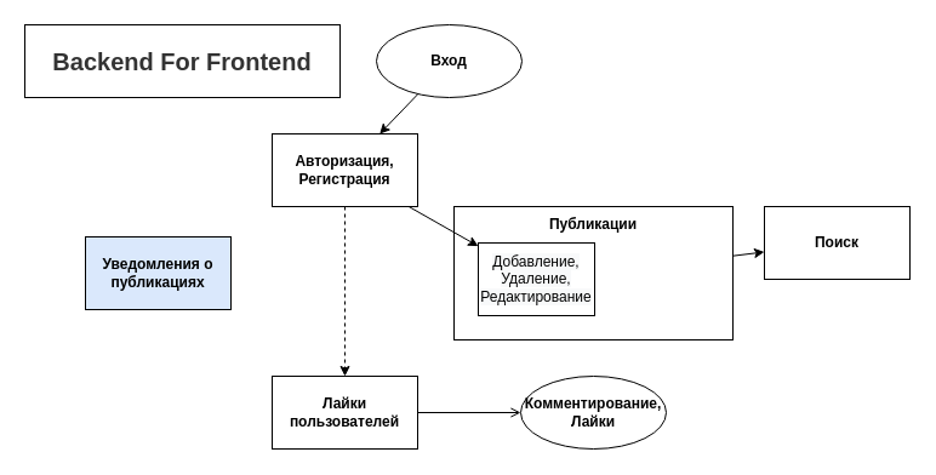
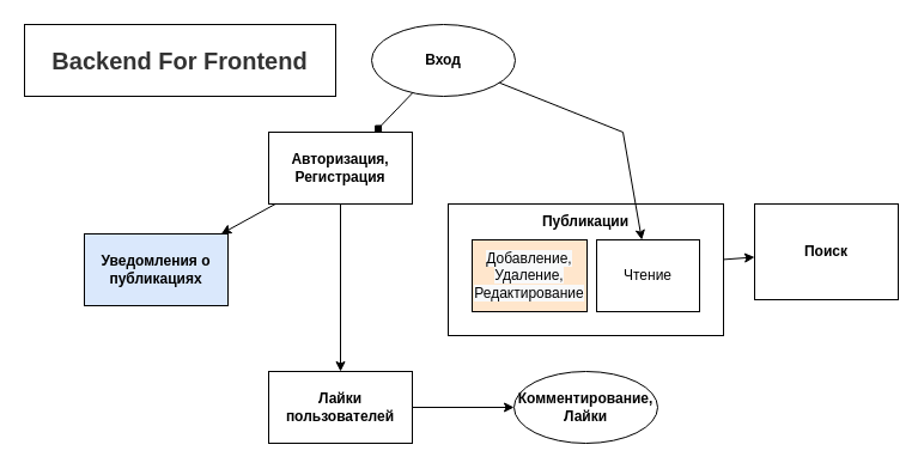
- <mxCell id="5" value="" style="endArrow=classic;html=1;rounded=0;" edge="1" parent="1" source="4" target="3"><mxGeometry width="50" height="50" relative="1" as="geometry"><mxPoint x="390" y="280" as="sourcePoint" /><mxPoint x="440" y="230" as="targetPoint" /></mxGeometry></mxCell>
+ <mxCell id="5" value="" style="endArrow=diamond;html=1;rounded=0;" edge="1" parent="1" source="4" target="3"><mxGeometry width="50" height="50" relative="1" as="geometry"><mxPoint x="390" y="280" as="sourcePoint" /><mxPoint x="440" y="230" as="targetPoint" /></mxGeometry></mxCell>
+ <mxCell id="6" value="" style="endArrow=classic;html=1;rounded=0;" edge="1" parent="1" source="4" target="7"><mxGeometry width="50" height="50" relative="1" as="geometry"><mxPoint x="390" y="280" as="sourcePoint" /><mxPoint x="454" y="120" as="targetPoint" /><Array as="points"><mxPoint x="520" y="110" /></Array></mxGeometry></mxCell>
+ <mxCell id="18" value="" style="endArrow=classic;html=1;rounded=0;" edge="1" parent="1" source="3" target="17"><mxGeometry width="50" height="50" relative="1" as="geometry"><mxPoint x="210" y="240" as="sourcePoint" /><mxPoint x="260" y="190" as="targetPoint" /></mxGeometry></mxCell>
- <mxCell id="10" value="" style="endArrow=classic;html=1;rounded=0;" edge="1" parent="1" source="3" target="9"><mxGeometry width="50" height="50" relative="1" as="geometry"><mxPoint x="390" y="290" as="sourcePoint" /><mxPoint x="440" y="240" as="targetPoint" /></mxGeometry></mxCell>
- <mxCell id="15" value="&lt;b&gt;Поиск&lt;/b&gt;" style="rounded=0;whiteSpace=wrap;html=1;" vertex="1" parent="1"><mxGeometry x="630" y="170" width="120" height="60" as="geometry" /></mxCell>
+ <mxCell id="15" value="&lt;b&gt;Поиск&lt;/b&gt;" style="rounded=0;whiteSpace=wrap;html=1;" vertex="1" parent="1"><mxGeometry x="630" y="170" width="120" height="80" as="geometry" /></mxCell>
- <mxCell id="9" value="&lt;span style=&quot;color: rgb(0, 0, 0); font-family: Helvetica; font-size: 12px; font-style: normal; font-variant-ligatures: normal; font-variant-caps: normal; font-weight: 400; letter-spacing: normal; orphans: 2; text-align: center; text-indent: 0px; text-transform: none; widows: 2; word-spacing: 0px; -webkit-text-stroke-width: 0px; background-color: rgb(248, 249, 250); text-decoration-thickness: initial; text-decoration-style: initial; text-decoration-color: initial; float: none; display: inline !important;&quot;&gt;Добавление,&lt;/span&gt;&lt;br style=&quot;color: rgb(0, 0, 0); font-family: Helvetica; font-size: 12px; font-style: normal; font-variant-ligatures: normal; font-variant-caps: normal; font-weight: 400; letter-spacing: normal; orphans: 2; text-align: center; text-indent: 0px; text-transform: none; widows: 2; word-spacing: 0px; -webkit-text-stroke-width: 0px; background-color: rgb(248, 249, 250); text-decoration-thickness: initial; text-decoration-style: initial; text-decoration-color: initial;&quot;&gt;&lt;span style=&quot;color: rgb(0, 0, 0); font-family: Helvetica; font-size: 12px; font-style: normal; font-variant-ligatures: normal; font-variant-caps: normal; font-weight: 400; letter-spacing: normal; orphans: 2; text-align: center; text-indent: 0px; text-transform: none; widows: 2; word-spacing: 0px; -webkit-text-stroke-width: 0px; background-color: rgb(248, 249, 250); text-decoration-thickness: initial; text-decoration-style: initial; text-decoration-color: initial; float: none; display: inline !important;&quot;&gt;Удаление,&lt;/span&gt;&lt;br style=&quot;color: rgb(0, 0, 0); font-family: Helvetica; font-size: 12px; font-style: normal; font-variant-ligatures: normal; font-variant-caps: normal; font-weight: 400; letter-spacing: normal; orphans: 2; text-align: center; text-indent: 0px; text-transform: none; widows: 2; word-spacing: 0px; -webkit-text-stroke-width: 0px; background-color: rgb(248, 249, 250); text-decoration-thickness: initial; text-decoration-style: initial; text-decoration-color: initial;&quot;&gt;&lt;span style=&quot;color: rgb(0, 0, 0); font-family: Helvetica; font-size: 12px; font-style: normal; font-variant-ligatures: normal; font-variant-caps: normal; font-weight: 400; letter-spacing: normal; orphans: 2; text-align: center; text-indent: 0px; text-transform: none; widows: 2; word-spacing: 0px; -webkit-text-stroke-width: 0px; background-color: rgb(248, 249, 250); text-decoration-thickness: initial; text-decoration-style: initial; text-decoration-color: initial; float: none; display: inline !important;&quot;&gt;Редактирование&lt;/span&gt;" style="rounded=0;whiteSpace=wrap;html=1;" vertex="1" parent="1"><mxGeometry x="394" y="200" width="96" height="60" as="geometry" /></mxCell>
+ <mxCell id="9" value="&lt;span style=&quot;color: rgb(0, 0, 0); font-family: Helvetica; font-size: 12px; font-style: normal; font-variant-ligatures: normal; font-variant-caps: normal; font-weight: 400; letter-spacing: normal; orphans: 2; text-align: center; text-indent: 0px; text-transform: none; widows: 2; word-spacing: 0px; -webkit-text-stroke-width: 0px; background-color: rgb(248, 249, 250); text-decoration-thickness: initial; text-decoration-style: initial; text-decoration-color: initial; float: none; display: inline !important;&quot;&gt;Добавление,&lt;/span&gt;&lt;br style=&quot;color: rgb(0, 0, 0); font-family: Helvetica; font-size: 12px; font-style: normal; font-variant-ligatures: normal; font-variant-caps: normal; font-weight: 400; letter-spacing: normal; orphans: 2; text-align: center; text-indent: 0px; text-transform: none; widows: 2; word-spacing: 0px; -webkit-text-stroke-width: 0px; background-color: rgb(248, 249, 250); text-decoration-thickness: initial; text-decoration-style: initial; text-decoration-color: initial;&quot;&gt;&lt;span style=&quot;color: rgb(0, 0, 0); font-family: Helvetica; font-size: 12px; font-style: normal; font-variant-ligatures: normal; font-variant-caps: normal; font-weight: 400; letter-spacing: normal; orphans: 2; text-align: center; text-indent: 0px; text-transform: none; widows: 2; word-spacing: 0px; -webkit-text-stroke-width: 0px; background-color: rgb(248, 249, 250); text-decoration-thickness: initial; text-decoration-style: initial; text-decoration-color: initial; float: none; display: inline !important;&quot;&gt;Удаление,&lt;/span&gt;&lt;br style=&quot;color: rgb(0, 0, 0); font-family: Helvetica; font-size: 12px; font-style: normal; font-variant-ligatures: normal; font-variant-caps: normal; font-weight: 400; letter-spacing: normal; orphans: 2; text-align: center; text-indent: 0px; text-transform: none; widows: 2; word-spacing: 0px; -webkit-text-stroke-width: 0px; background-color: rgb(248, 249, 250); text-decoration-thickness: initial; text-decoration-style: initial; text-decoration-color: initial;&quot;&gt;&lt;span style=&quot;color: rgb(0, 0, 0); font-family: Helvetica; font-size: 12px; font-style: normal; font-variant-ligatures: normal; font-variant-caps: normal; font-weight: 400; letter-spacing: normal; orphans: 2; text-align: center; text-indent: 0px; text-transform: none; widows: 2; word-spacing: 0px; -webkit-text-stroke-width: 0px; background-color: rgb(248, 249, 250); text-decoration-thickness: initial; text-decoration-style: initial; text-decoration-color: initial; float: none; display: inline !important;&quot;&gt;Редактирование&lt;/span&gt;" style="rounded=0;whiteSpace=wrap;html=1;fillColor=#ffe6cc;" vertex="1" parent="1"><mxGeometry x="394" y="200" width="96" height="60" as="geometry" /></mxCell>
+ <mxCell id="7" value="Чтение" style="rounded=0;whiteSpace=wrap;html=1;" vertex="1" parent="1"><mxGeometry x="498" y="200" width="86" height="60" as="geometry" /></mxCell>
- <mxCell id="11" value="" style="endArrow=classic;html=1;rounded=0;dashed=1;" edge="1" parent="1" source="3" target="12"><mxGeometry width="50" height="50" relative="1" as="geometry"><mxPoint x="170" y="250" as="sourcePoint" /><mxPoint x="190" y="250" as="targetPoint" /></mxGeometry></mxCell>
+ <mxCell id="11" value="" style="endArrow=classic;html=1;rounded=0;" edge="1" parent="1" source="3" target="12"><mxGeometry width="50" height="50" relative="1" as="geometry"><mxPoint x="170" y="250" as="sourcePoint" /><mxPoint x="190" y="250" as="targetPoint" /></mxGeometry></mxCell>
- <mxCell id="14" value="" style="endArrow=open;html=1;rounded=0;exitX=1;exitY=0.5;exitDx=0;exitDy=0;" edge="1" parent="1" source="12" target="13"><mxGeometry width="50" height="50" relative="1" as="geometry"><mxPoint x="380" y="360" as="sourcePoint" /><mxPoint x="430" y="310" as="targetPoint" /></mxGeometry></mxCell>
+ <mxCell id="14" value="" style="endArrow=classic;html=1;rounded=0;exitX=1;exitY=0.5;exitDx=0;exitDy=0;" edge="1" parent="1" source="12" target="13"><mxGeometry width="50" height="50" relative="1" as="geometry"><mxPoint x="380" y="360" as="sourcePoint" /><mxPoint x="430" y="310" as="targetPoint" /></mxGeometry></mxCell>
